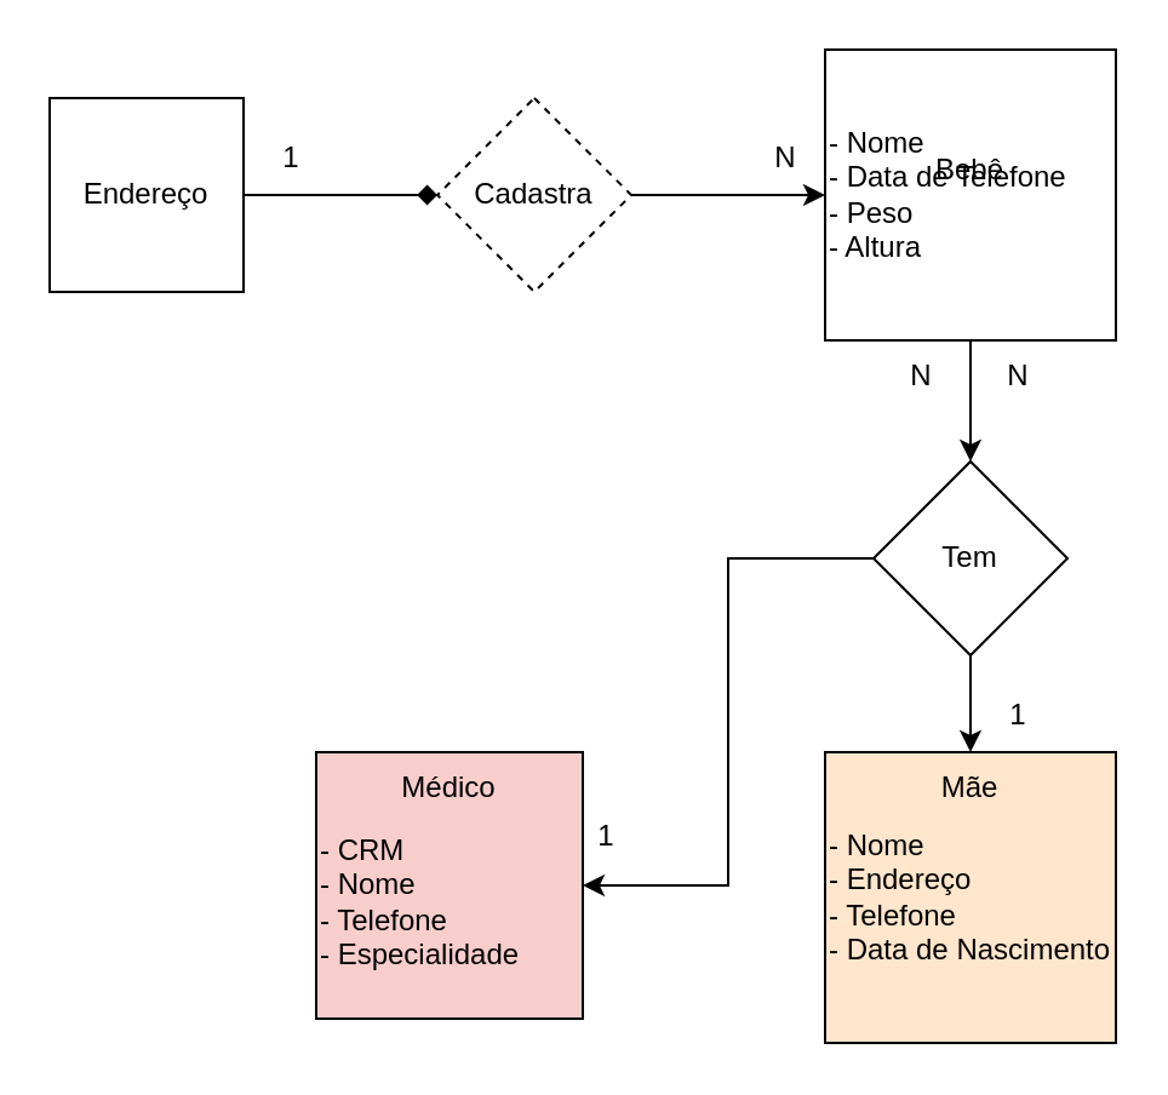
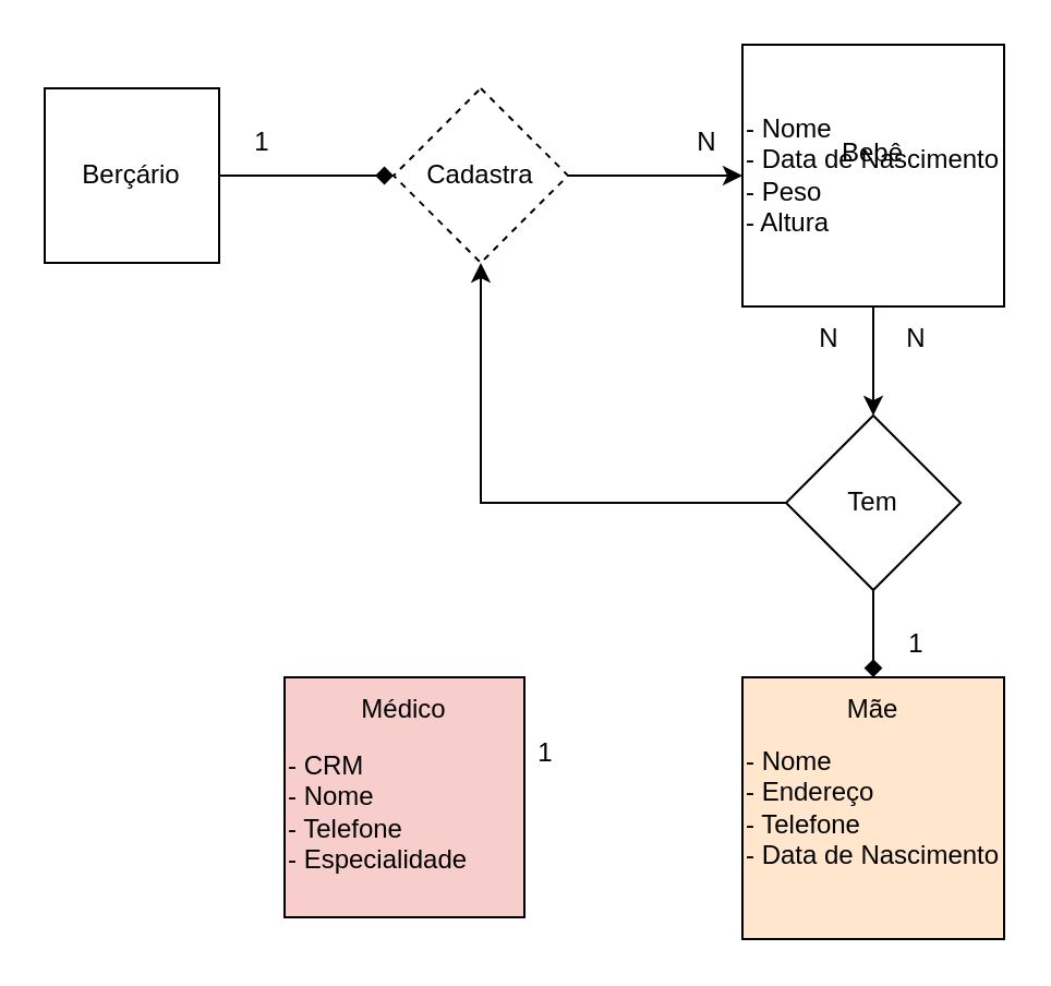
- <mxCell id="3" value="Endereço" style="whiteSpace=wrap;html=1;aspect=fixed;" parent="1" vertex="1"><mxGeometry x="20" y="40" width="80" height="80" as="geometry" /></mxCell>
+ <mxCell id="3" value="Berçário" style="whiteSpace=wrap;html=1;aspect=fixed;" parent="1" vertex="1"><mxGeometry x="20" y="40" width="80" height="80" as="geometry" /></mxCell>
- <mxCell id="7" value="- Nome&lt;br&gt;- Data de Telefone&lt;br&gt;- Peso&lt;br&gt;- Altura&lt;br&gt;" style="whiteSpace=wrap;html=1;aspect=fixed;align=left;" parent="1" vertex="1"><mxGeometry x="340" y="20" width="120" height="120" as="geometry" /></mxCell>
+ <mxCell id="7" value="- Nome&lt;br&gt;- Data de Nascimento&lt;br&gt;- Peso&lt;br&gt;- Altura&lt;br&gt;" style="whiteSpace=wrap;html=1;aspect=fixed;align=left;" parent="1" vertex="1"><mxGeometry x="340" y="20" width="120" height="120" as="geometry" /></mxCell>
- <mxCell id="13" style="edgeStyle=orthogonalEdgeStyle;rounded=0;orthogonalLoop=1;jettySize=auto;html=1;entryX=0.5;entryY=0;entryDx=0;entryDy=0;" parent="1" source="15" target="12" edge="1"><mxGeometry relative="1" as="geometry" /></mxCell>
+ <mxCell id="13" style="edgeStyle=orthogonalEdgeStyle;rounded=0;orthogonalLoop=1;jettySize=auto;html=1;entryX=0.5;entryY=0;entryDx=0;entryDy=0;endArrow=diamond;" parent="1" source="15" target="12" edge="1"><mxGeometry relative="1" as="geometry" /></mxCell>
- <mxCell id="14" style="edgeStyle=orthogonalEdgeStyle;rounded=0;orthogonalLoop=1;jettySize=auto;html=1;entryX=1;entryY=0.5;entryDx=0;entryDy=0;" parent="1" source="15" target="16" edge="1"><mxGeometry relative="1" as="geometry" /></mxCell>
+ <mxCell id="14" style="edgeStyle=orthogonalEdgeStyle;rounded=0;orthogonalLoop=1;jettySize=auto;html=1;" parent="1" source="15" target="5" edge="1"><mxGeometry relative="1" as="geometry" /></mxCell>
